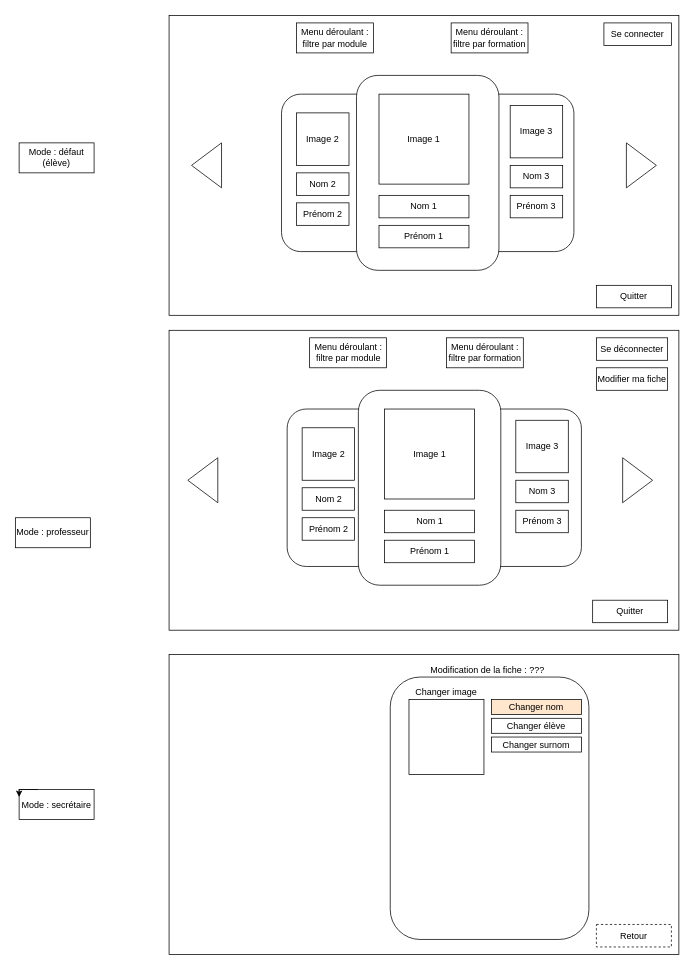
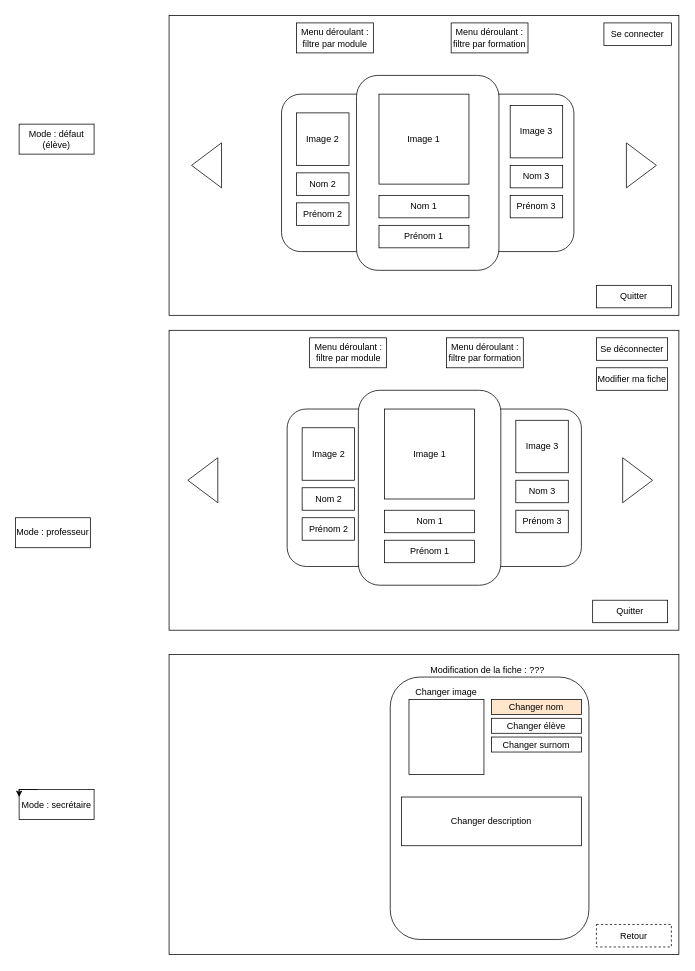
- <mxCell id="21" value="Mode : défaut (élève)" style="rounded=0;whiteSpace=wrap;html=1;" vertex="1" parent="1"><mxGeometry x="25" y="190" width="100" height="40" as="geometry" /></mxCell>
+ <mxCell id="21" value="Mode : défaut (élève)" style="rounded=0;whiteSpace=wrap;html=1;" vertex="1" parent="1"><mxGeometry x="25" y="165" width="100" height="40" as="geometry" /></mxCell>
+ <mxCell id="18" value="Changer description" style="rounded=0;whiteSpace=wrap;html=1;" vertex="1" parent="1"><mxGeometry x="535" y="1062.5" width="240" height="65" as="geometry" /></mxCell>
